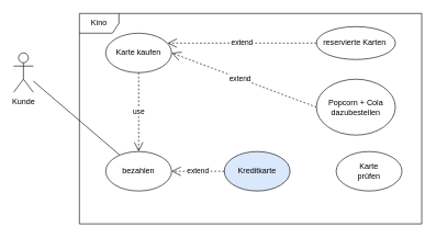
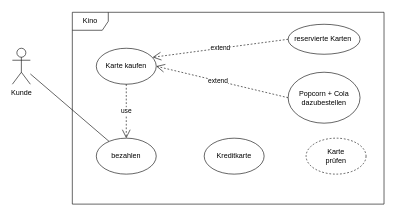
- <mxCell id="4" value="Karte kaufen" style="ellipse;whiteSpace=wrap;html=1;" parent="1" vertex="1"><mxGeometry x="160" y="50" width="100" height="60" as="geometry" /></mxCell>
+ <mxCell id="4" value="Karte kaufen" style="ellipse;whiteSpace=wrap;html=1;" parent="1" vertex="1"><mxGeometry x="160" y="80" width="100" height="60" as="geometry" /></mxCell>
- <mxCell id="13" value="extend" style="endArrow=open;endSize=12;dashed=1;html=1;entryX=1;entryY=0.5;entryDx=0;entryDy=0;exitX=0;exitY=0.5;exitDx=0;exitDy=0;" parent="1" source="11" target="10" edge="1"><mxGeometry width="160" relative="1" as="geometry"><mxPoint x="400" y="170" as="sourcePoint" /><mxPoint x="230" y="170" as="targetPoint" /></mxGeometry></mxCell>
- <mxCell id="11" value="Kreditkarte" style="ellipse;whiteSpace=wrap;html=1;fillColor=#dae8fc;" parent="1" vertex="1"><mxGeometry x="340" y="230" width="100" height="60" as="geometry" /></mxCell>
+ <mxCell id="11" value="Kreditkarte" style="ellipse;whiteSpace=wrap;html=1;" parent="1" vertex="1"><mxGeometry x="340" y="230" width="100" height="60" as="geometry" /></mxCell>
- <mxCell id="12" value="Karte&lt;br&gt;prüfen" style="ellipse;whiteSpace=wrap;html=1;" parent="1" vertex="1"><mxGeometry x="510" y="230" width="100" height="60" as="geometry" /></mxCell>
+ <mxCell id="12" value="Karte&lt;br&gt;prüfen" style="ellipse;whiteSpace=wrap;html=1;dashed=1;" parent="1" vertex="1"><mxGeometry x="510" y="230" width="100" height="60" as="geometry" /></mxCell>
